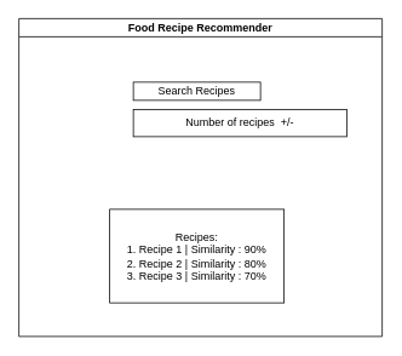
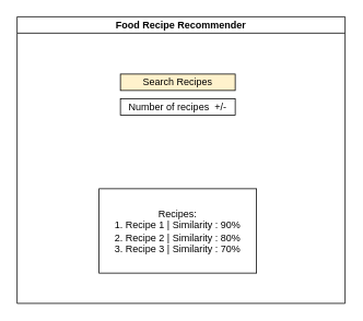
- <mxCell id="6" value="Search Recipes" style="rounded=0;whiteSpace=wrap;html=1;" vertex="1" parent="2"><mxGeometry x="126" y="70" width="140" height="20" as="geometry" /></mxCell>
+ <mxCell id="6" value="Search Recipes" style="rounded=0;whiteSpace=wrap;html=1;fillColor=#fff2cc;" vertex="1" parent="2"><mxGeometry x="126" y="70" width="140" height="20" as="geometry" /></mxCell>
- <mxCell id="3" value="Number of recipes&amp;nbsp; +/-" style="rounded=0;whiteSpace=wrap;html=1;" vertex="1" parent="2"><mxGeometry x="126" y="100" width="235" height="30" as="geometry" /></mxCell>
+ <mxCell id="3" value="Number of recipes&amp;nbsp; +/-" style="rounded=0;whiteSpace=wrap;html=1;" vertex="1" parent="2"><mxGeometry x="126" y="100" width="140" height="20" as="geometry" /></mxCell>
